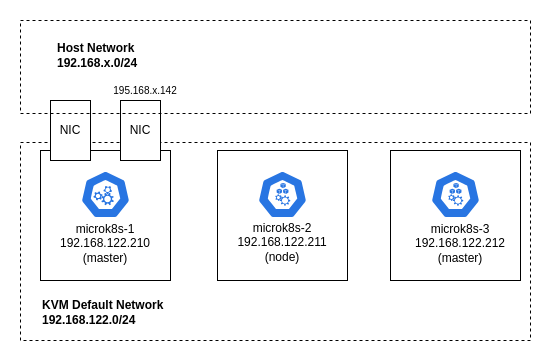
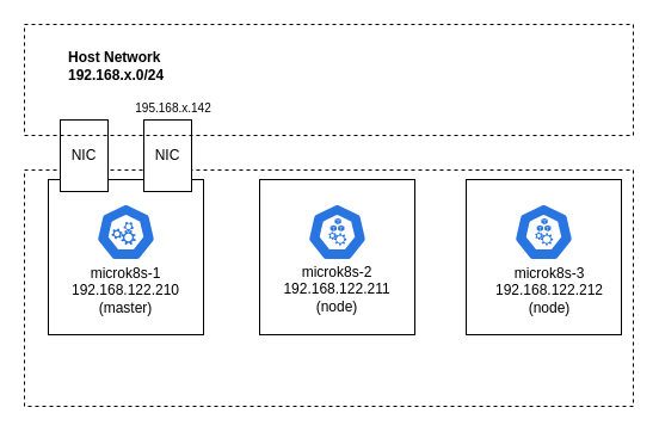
- <mxCell id="11" value="&lt;div align=&quot;center&quot;&gt;microk8s-3&lt;/div&gt;&lt;div align=&quot;center&quot;&gt;192.168.122.212&lt;br&gt;&lt;/div&gt;&lt;div align=&quot;center&quot;&gt;(master)&lt;br&gt;&lt;/div&gt;" style="text;html=1;strokeColor=none;fillColor=none;align=center;verticalAlign=middle;whiteSpace=wrap;rounded=0;" parent="1" vertex="1"><mxGeometry x="440" y="214" width="40" height="58" as="geometry" /></mxCell>
+ <mxCell id="11" value="&lt;div align=&quot;center&quot;&gt;microk8s-3&lt;/div&gt;&lt;div align=&quot;center&quot;&gt;192.168.122.212&lt;br&gt;&lt;/div&gt;&lt;div align=&quot;center&quot;&gt;(node)&lt;br&gt;&lt;/div&gt;" style="text;html=1;strokeColor=none;fillColor=none;align=center;verticalAlign=middle;whiteSpace=wrap;rounded=0;" parent="1" vertex="1"><mxGeometry x="440" y="214" width="40" height="58" as="geometry" /></mxCell>
- <mxCell id="14" value="KVM Default Network 192.168.122.0/24" style="text;html=1;strokeColor=none;fillColor=none;align=left;verticalAlign=middle;whiteSpace=wrap;rounded=0;dashed=1;fontStyle=1" parent="1" vertex="1"><mxGeometry x="40" y="302" width="200" height="20" as="geometry" /></mxCell>
